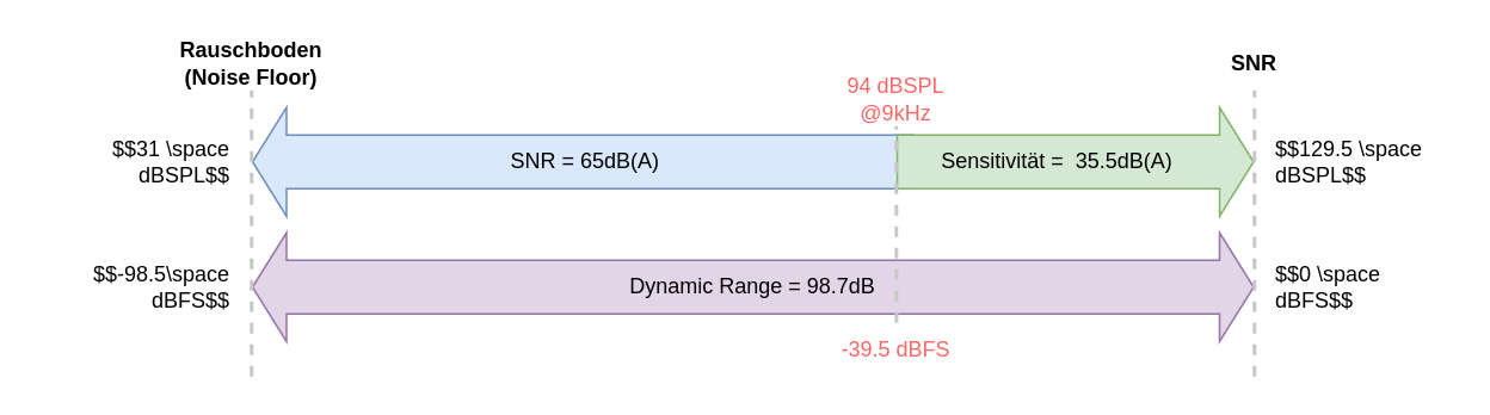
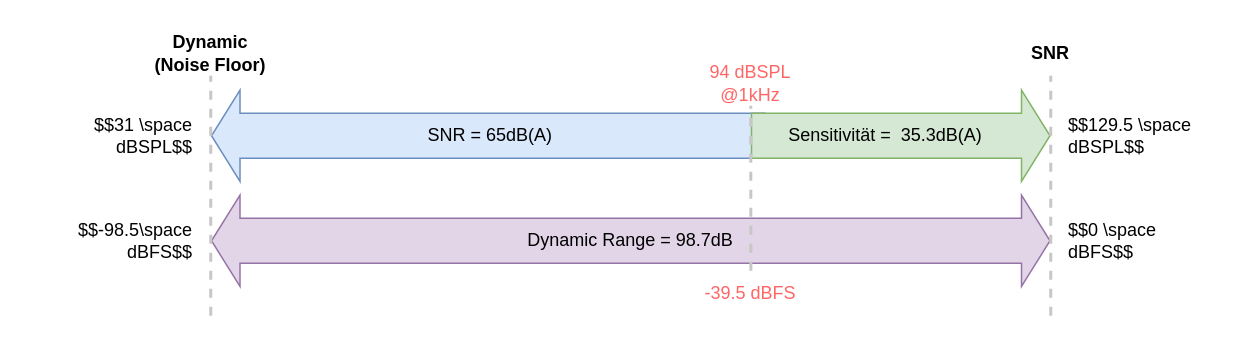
- <mxCell id="10" value="Rauschboden (Noise Floor)" style="text;html=1;align=center;verticalAlign=middle;whiteSpace=wrap;rounded=0;fontStyle=1" parent="1" vertex="1"><mxGeometry x="100" y="20" width="80" height="30" as="geometry" /></mxCell>
+ <mxCell id="10" value="Dynamic (Noise Floor)" style="text;html=1;align=center;verticalAlign=middle;whiteSpace=wrap;rounded=0;fontStyle=1" parent="1" vertex="1"><mxGeometry x="100" y="20" width="80" height="30" as="geometry" /></mxCell>
- <mxCell id="14" value="94 dBSPL @9kHz" style="text;html=1;align=center;verticalAlign=middle;whiteSpace=wrap;rounded=0;fontColor=#FF6666;" parent="1" vertex="1"><mxGeometry x="460" y="40" width="80" height="30" as="geometry" /></mxCell>
+ <mxCell id="14" value="94 dBSPL @1kHz" style="text;html=1;align=center;verticalAlign=middle;whiteSpace=wrap;rounded=0;fontColor=#FF6666;" parent="1" vertex="1"><mxGeometry x="460" y="40" width="80" height="30" as="geometry" /></mxCell>
- <mxCell id="18" value="Sensitivität =&amp;nbsp; 35.5dB(A)" style="text;html=1;align=center;verticalAlign=middle;whiteSpace=wrap;rounded=0;" parent="1" vertex="1"><mxGeometry x="500" y="70" width="180" height="40" as="geometry" /></mxCell>
+ <mxCell id="18" value="Sensitivität =&amp;nbsp; 35.3dB(A)" style="text;html=1;align=center;verticalAlign=middle;whiteSpace=wrap;rounded=0;" parent="1" vertex="1"><mxGeometry x="500" y="70" width="180" height="40" as="geometry" /></mxCell>
